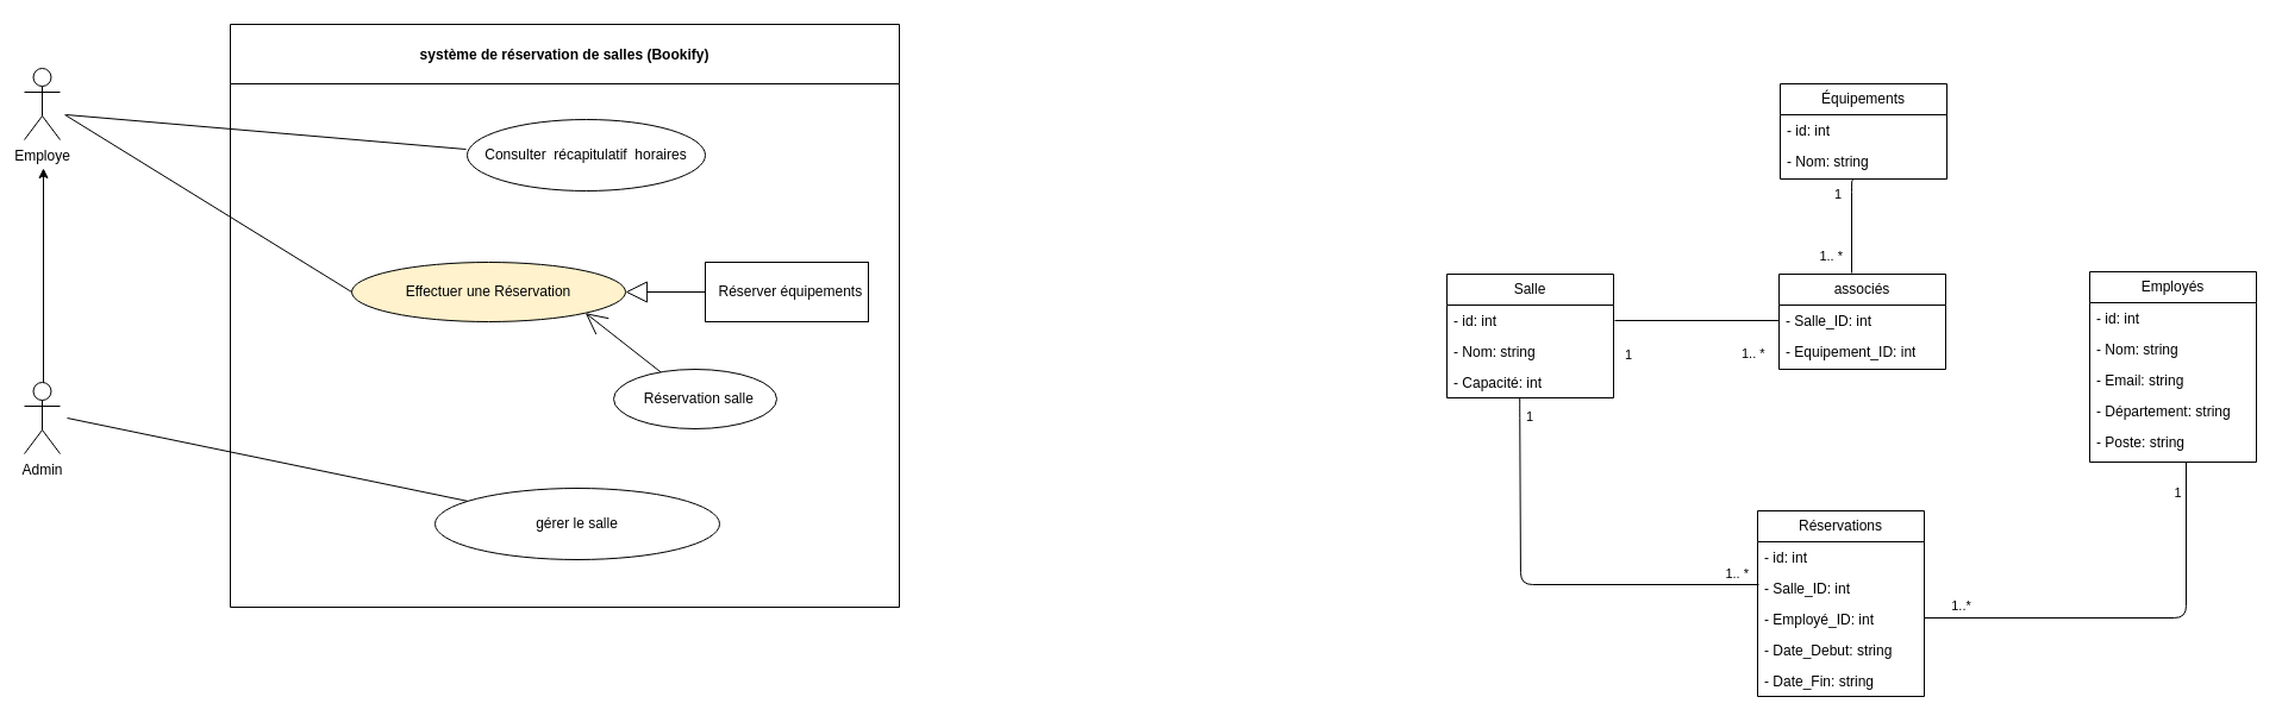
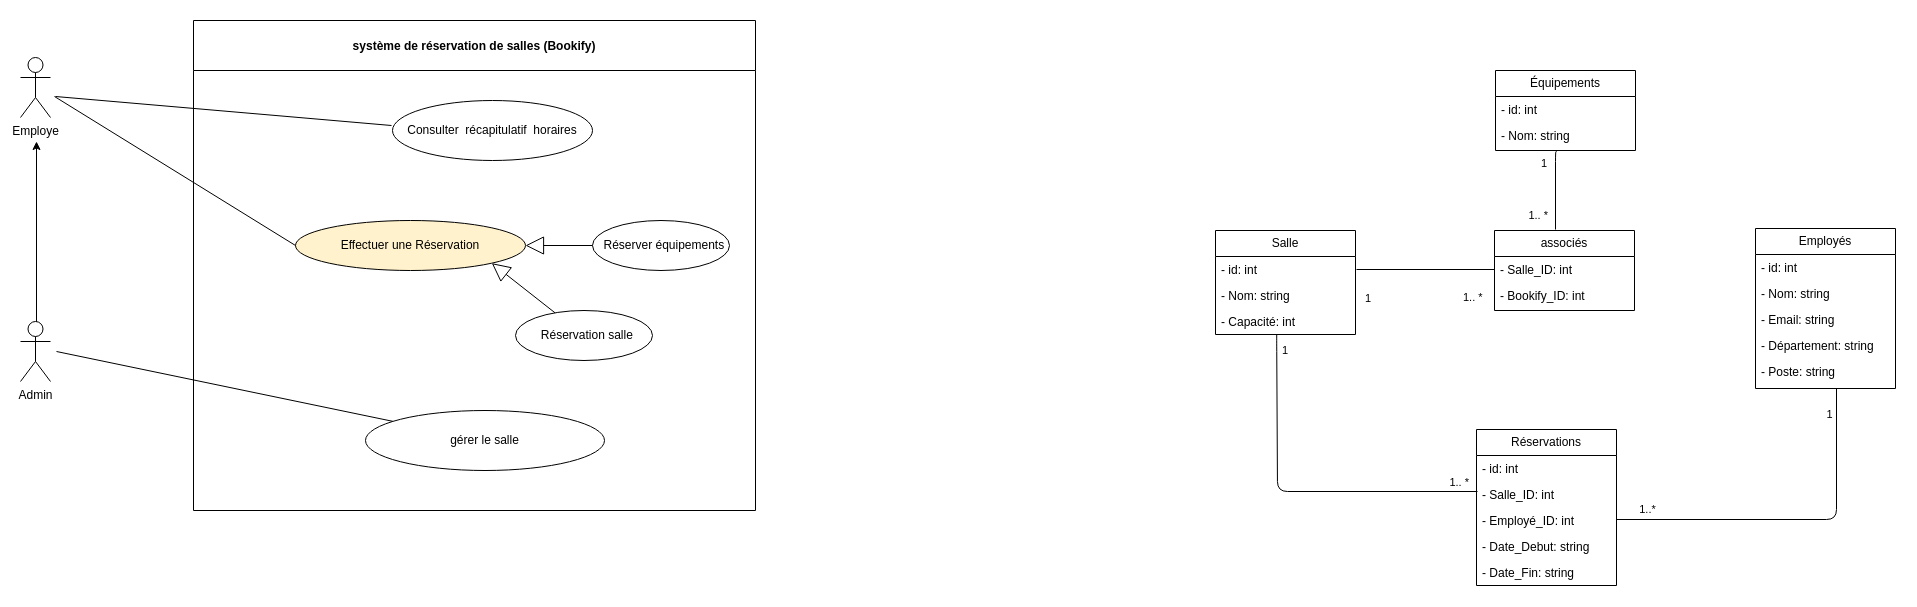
- <mxCell id="7" value="&amp;nbsp; Réserver équipements" style="whiteSpace=wrap;html=1;align=center;newEdgeStyle={&quot;edgeStyle&quot;:&quot;entityRelationEdgeStyle&quot;,&quot;startArrow&quot;:&quot;none&quot;,&quot;endArrow&quot;:&quot;none&quot;,&quot;segment&quot;:10,&quot;curved&quot;:1,&quot;sourcePerimeterSpacing&quot;:0,&quot;targetPerimeterSpacing&quot;:0};treeFolding=1;treeMoving=1;labelBackgroundColor=none;rounded=0;" vertex="1" parent="3"><mxGeometry x="399" y="200" width="137" height="50" as="geometry" /></mxCell>
+ <mxCell id="7" value="&amp;nbsp; Réserver équipements" style="ellipse;whiteSpace=wrap;html=1;align=center;newEdgeStyle={&quot;edgeStyle&quot;:&quot;entityRelationEdgeStyle&quot;,&quot;startArrow&quot;:&quot;none&quot;,&quot;endArrow&quot;:&quot;none&quot;,&quot;segment&quot;:10,&quot;curved&quot;:1,&quot;sourcePerimeterSpacing&quot;:0,&quot;targetPerimeterSpacing&quot;:0};treeFolding=1;treeMoving=1;rounded=0;labelBackgroundColor=none;" vertex="1" parent="3"><mxGeometry x="399" y="200" width="137" height="50" as="geometry" /></mxCell>
- <mxCell id="9" value="" style="endArrow=open;endSize=16;endFill=0;html=1;rounded=0;entryX=1;entryY=1;entryDx=0;entryDy=0;labelBackgroundColor=none;fontColor=default;" edge="1" parent="3" source="6" target="5"><mxGeometry width="160" relative="1" as="geometry"><mxPoint x="242" y="260" as="sourcePoint" /><mxPoint x="273" y="200" as="targetPoint" /></mxGeometry></mxCell>
+ <mxCell id="9" value="" style="endArrow=block;endSize=16;endFill=0;html=1;rounded=0;entryX=1;entryY=1;entryDx=0;entryDy=0;labelBackgroundColor=none;fontColor=default;" edge="1" parent="3" source="6" target="5"><mxGeometry width="160" relative="1" as="geometry"><mxPoint x="242" y="260" as="sourcePoint" /><mxPoint x="273" y="200" as="targetPoint" /></mxGeometry></mxCell>
- <mxCell id="40" value="-&amp;nbsp;Equipement_ID: int" style="text;strokeColor=none;fillColor=none;align=left;verticalAlign=top;spacingLeft=4;spacingRight=4;overflow=hidden;rotatable=0;points=[[0,0.5],[1,0.5]];portConstraint=eastwest;whiteSpace=wrap;html=1;" vertex="1" parent="38"><mxGeometry y="52" width="140" height="28" as="geometry" /></mxCell>
+ <mxCell id="40" value="-&amp;nbsp;Bookify_ID: int" style="text;strokeColor=none;fillColor=none;align=left;verticalAlign=top;spacingLeft=4;spacingRight=4;overflow=hidden;rotatable=0;points=[[0,0.5],[1,0.5]];portConstraint=eastwest;whiteSpace=wrap;html=1;" vertex="1" parent="38"><mxGeometry y="52" width="140" height="28" as="geometry" /></mxCell>
